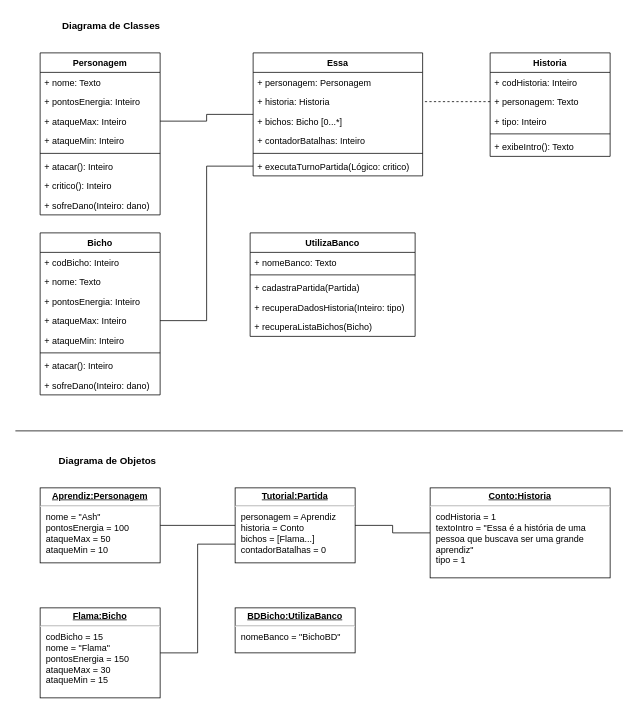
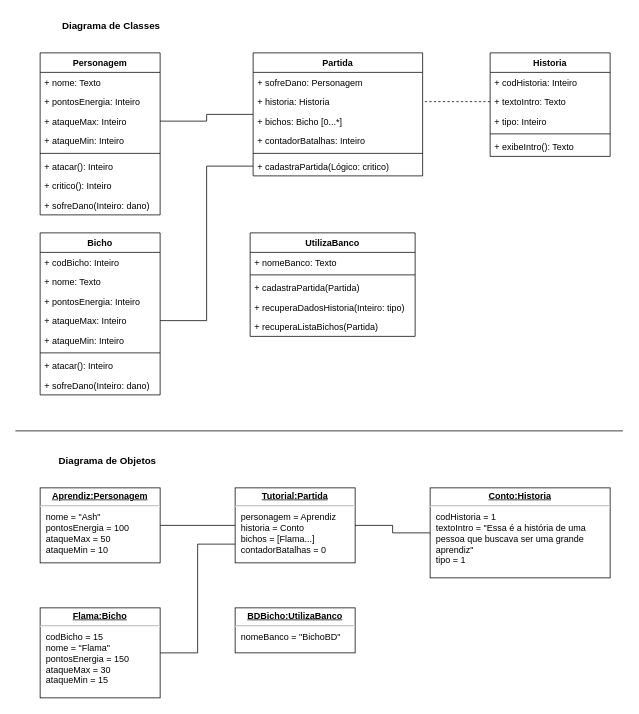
- <mxCell id="11" value="Essa" style="swimlane;fontStyle=1;align=center;verticalAlign=top;childLayout=stackLayout;horizontal=1;startSize=26;horizontalStack=0;resizeParent=1;resizeParentMax=0;resizeLast=0;collapsible=1;marginBottom=0;" parent="1" vertex="1"><mxGeometry x="337" y="70" width="226" height="164" as="geometry" /></mxCell>
+ <mxCell id="11" value="Partida" style="swimlane;fontStyle=1;align=center;verticalAlign=top;childLayout=stackLayout;horizontal=1;startSize=26;horizontalStack=0;resizeParent=1;resizeParentMax=0;resizeLast=0;collapsible=1;marginBottom=0;" parent="1" vertex="1"><mxGeometry x="337" y="70" width="226" height="164" as="geometry" /></mxCell>
- <mxCell id="12" value="+ personagem: Personagem" style="text;strokeColor=none;fillColor=none;align=left;verticalAlign=top;spacingLeft=4;spacingRight=4;overflow=hidden;rotatable=0;points=[[0,0.5],[1,0.5]];portConstraint=eastwest;" parent="11" vertex="1"><mxGeometry y="26" width="226" height="26" as="geometry" /></mxCell>
+ <mxCell id="12" value="+ sofreDano: Personagem" style="text;strokeColor=none;fillColor=none;align=left;verticalAlign=top;spacingLeft=4;spacingRight=4;overflow=hidden;rotatable=0;points=[[0,0.5],[1,0.5]];portConstraint=eastwest;" parent="11" vertex="1"><mxGeometry y="26" width="226" height="26" as="geometry" /></mxCell>
- <mxCell id="21" value="+ personagem: Texto" style="text;strokeColor=none;fillColor=none;align=left;verticalAlign=top;spacingLeft=4;spacingRight=4;overflow=hidden;rotatable=0;points=[[0,0.5],[1,0.5]];portConstraint=eastwest;" parent="19" vertex="1"><mxGeometry y="52" width="160" height="26" as="geometry" /></mxCell>
+ <mxCell id="21" value="+ textoIntro: Texto" style="text;strokeColor=none;fillColor=none;align=left;verticalAlign=top;spacingLeft=4;spacingRight=4;overflow=hidden;rotatable=0;points=[[0,0.5],[1,0.5]];portConstraint=eastwest;" parent="19" vertex="1"><mxGeometry y="52" width="160" height="26" as="geometry" /></mxCell>
- <mxCell id="17" value="+ executaTurnoPartida(Lógico: critico)" style="text;strokeColor=none;fillColor=none;align=left;verticalAlign=top;spacingLeft=4;spacingRight=4;overflow=hidden;rotatable=0;points=[[0,0.5],[1,0.5]];portConstraint=eastwest;" parent="11" vertex="1"><mxGeometry y="138" width="226" height="26" as="geometry" /></mxCell>
+ <mxCell id="17" value="+ cadastraPartida(Lógico: critico)" style="text;strokeColor=none;fillColor=none;align=left;verticalAlign=top;spacingLeft=4;spacingRight=4;overflow=hidden;rotatable=0;points=[[0,0.5],[1,0.5]];portConstraint=eastwest;" parent="11" vertex="1"><mxGeometry y="138" width="226" height="26" as="geometry" /></mxCell>
- <mxCell id="40" value="+ recuperaListaBichos(Bicho)" style="text;strokeColor=none;fillColor=none;align=left;verticalAlign=top;spacingLeft=4;spacingRight=4;overflow=hidden;rotatable=0;points=[[0,0.5],[1,0.5]];portConstraint=eastwest;" parent="35" vertex="1"><mxGeometry y="112" width="220" height="26" as="geometry" /></mxCell>
+ <mxCell id="40" value="+ recuperaListaBichos(Partida)" style="text;strokeColor=none;fillColor=none;align=left;verticalAlign=top;spacingLeft=4;spacingRight=4;overflow=hidden;rotatable=0;points=[[0,0.5],[1,0.5]];portConstraint=eastwest;" parent="35" vertex="1"><mxGeometry y="112" width="220" height="26" as="geometry" /></mxCell>
